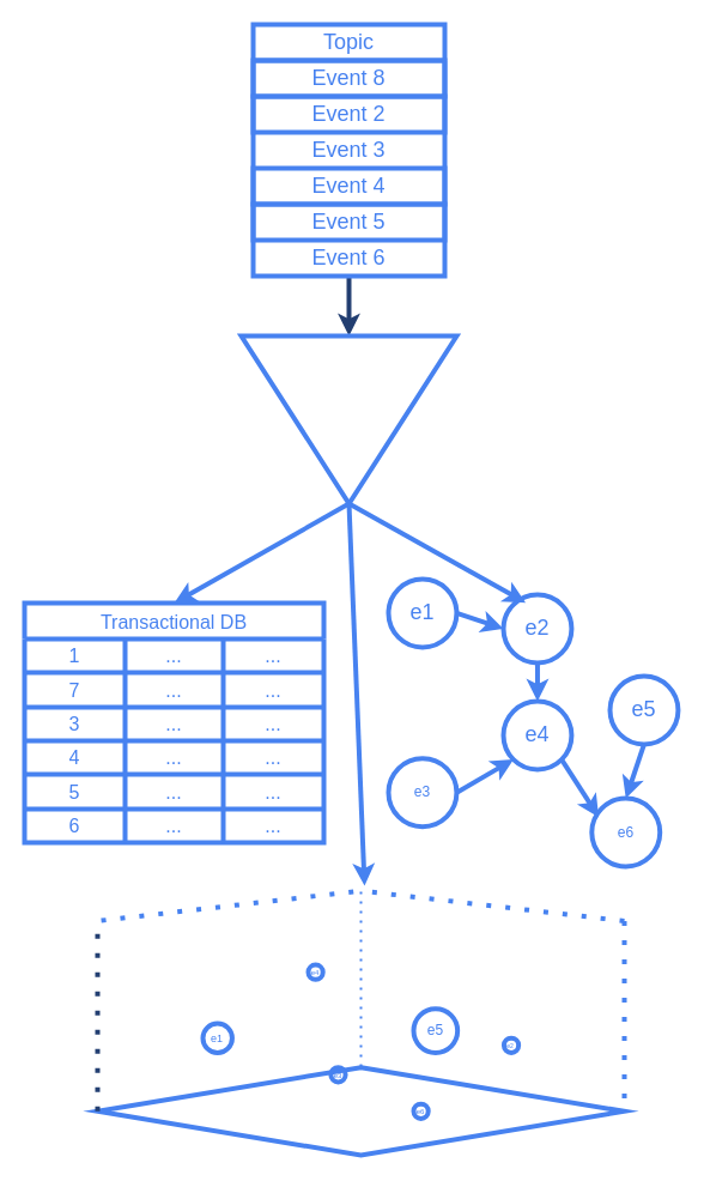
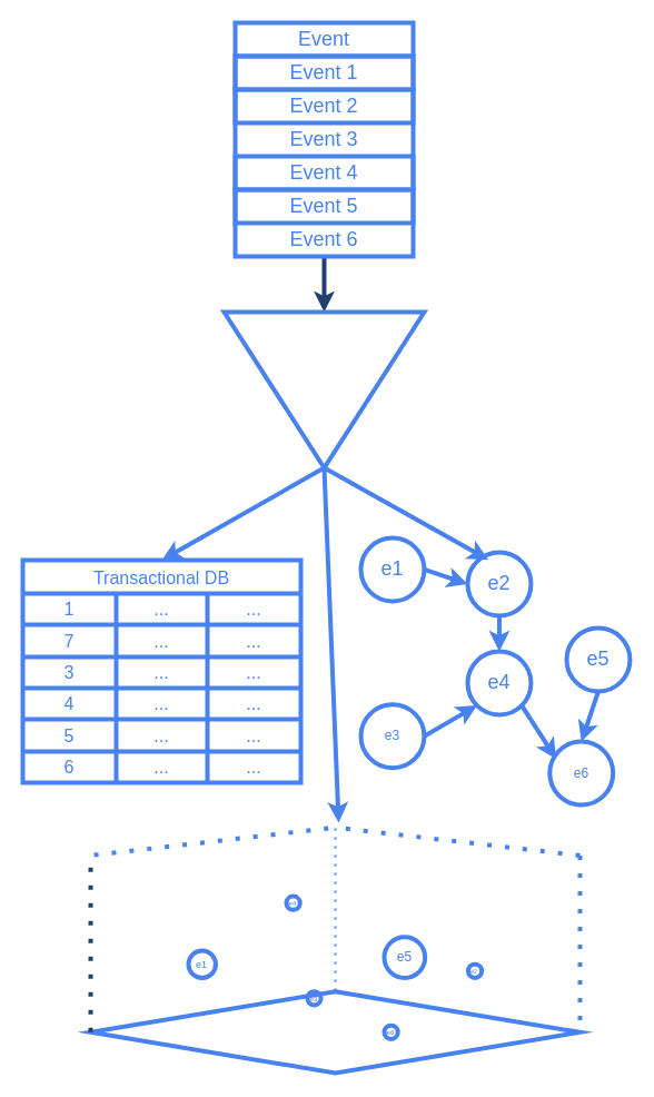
- <mxCell id="3" value="&lt;font style=&quot;font-size: 18px;&quot;&gt;Topic&lt;/font&gt;" style="swimlane;fontStyle=0;childLayout=stackLayout;horizontal=1;startSize=30;horizontalStack=0;resizeParent=1;resizeParentMax=0;resizeLast=0;collapsible=1;marginBottom=0;whiteSpace=wrap;html=1;align=center;strokeColor=#4782F0;fontColor=#4782F0;fillColor=none;strokeWidth=4;labelBackgroundColor=none;" vertex="1" parent="1"><mxGeometry x="211" y="20" width="160" height="210" as="geometry" /></mxCell>
+ <mxCell id="3" value="&lt;font style=&quot;font-size: 18px;&quot;&gt;Event&lt;/font&gt;" style="swimlane;fontStyle=0;childLayout=stackLayout;horizontal=1;startSize=30;horizontalStack=0;resizeParent=1;resizeParentMax=0;resizeLast=0;collapsible=1;marginBottom=0;whiteSpace=wrap;html=1;align=center;strokeColor=#4782F0;fontColor=#4782F0;fillColor=none;strokeWidth=4;labelBackgroundColor=none;" vertex="1" parent="1"><mxGeometry x="211" y="20" width="160" height="210" as="geometry" /></mxCell>
- <mxCell id="4" value="&lt;font style=&quot;font-size: 18px;&quot;&gt;Event 8&lt;/font&gt;" style="text;strokeColor=#4782F0;fillColor=none;align=center;verticalAlign=middle;spacingLeft=4;spacingRight=4;overflow=hidden;points=[[0,0.5],[1,0.5]];portConstraint=eastwest;rotatable=0;whiteSpace=wrap;html=1;fontColor=#4782F0;strokeWidth=4;labelBackgroundColor=none;" vertex="1" parent="3"><mxGeometry y="30" width="160" height="30" as="geometry" /></mxCell>
+ <mxCell id="4" value="&lt;font style=&quot;font-size: 18px;&quot;&gt;Event 1&lt;/font&gt;" style="text;strokeColor=#4782F0;fillColor=none;align=center;verticalAlign=middle;spacingLeft=4;spacingRight=4;overflow=hidden;points=[[0,0.5],[1,0.5]];portConstraint=eastwest;rotatable=0;whiteSpace=wrap;html=1;fontColor=#4782F0;strokeWidth=4;labelBackgroundColor=none;" vertex="1" parent="3"><mxGeometry y="30" width="160" height="30" as="geometry" /></mxCell>
